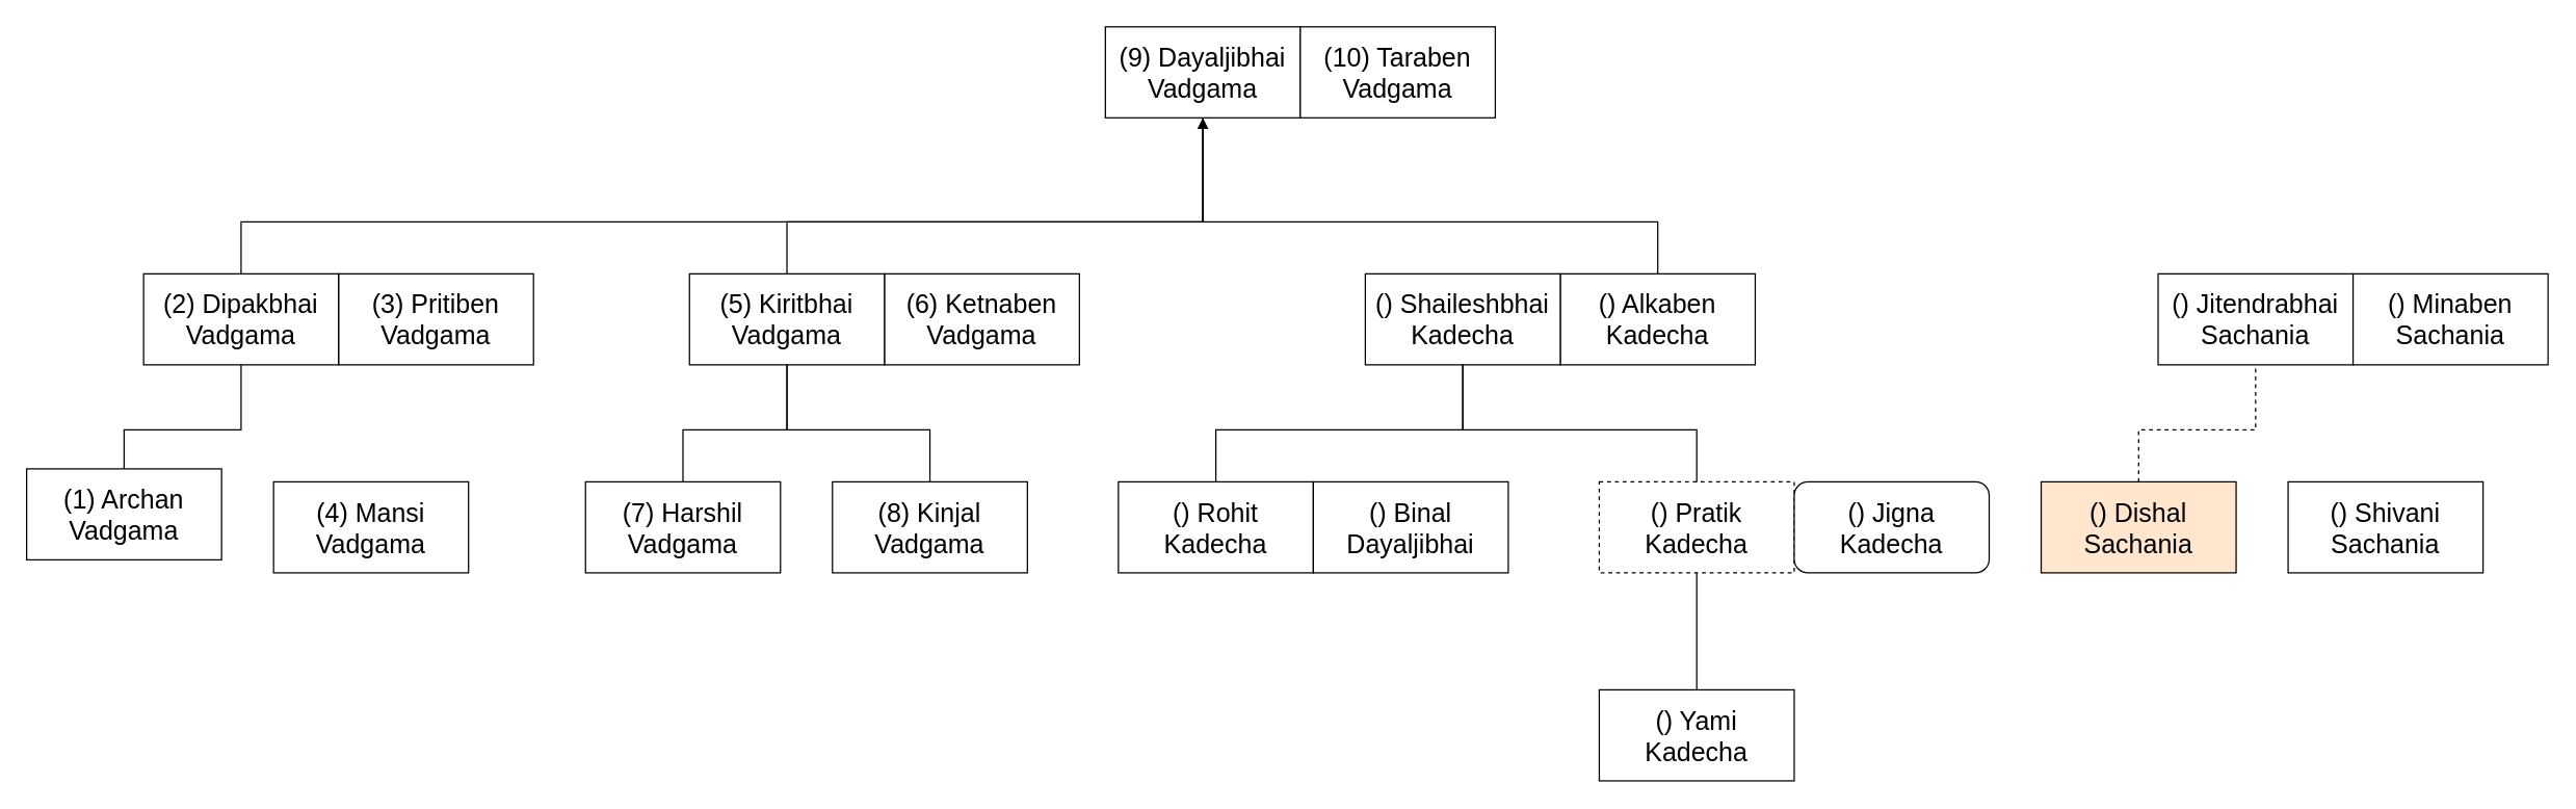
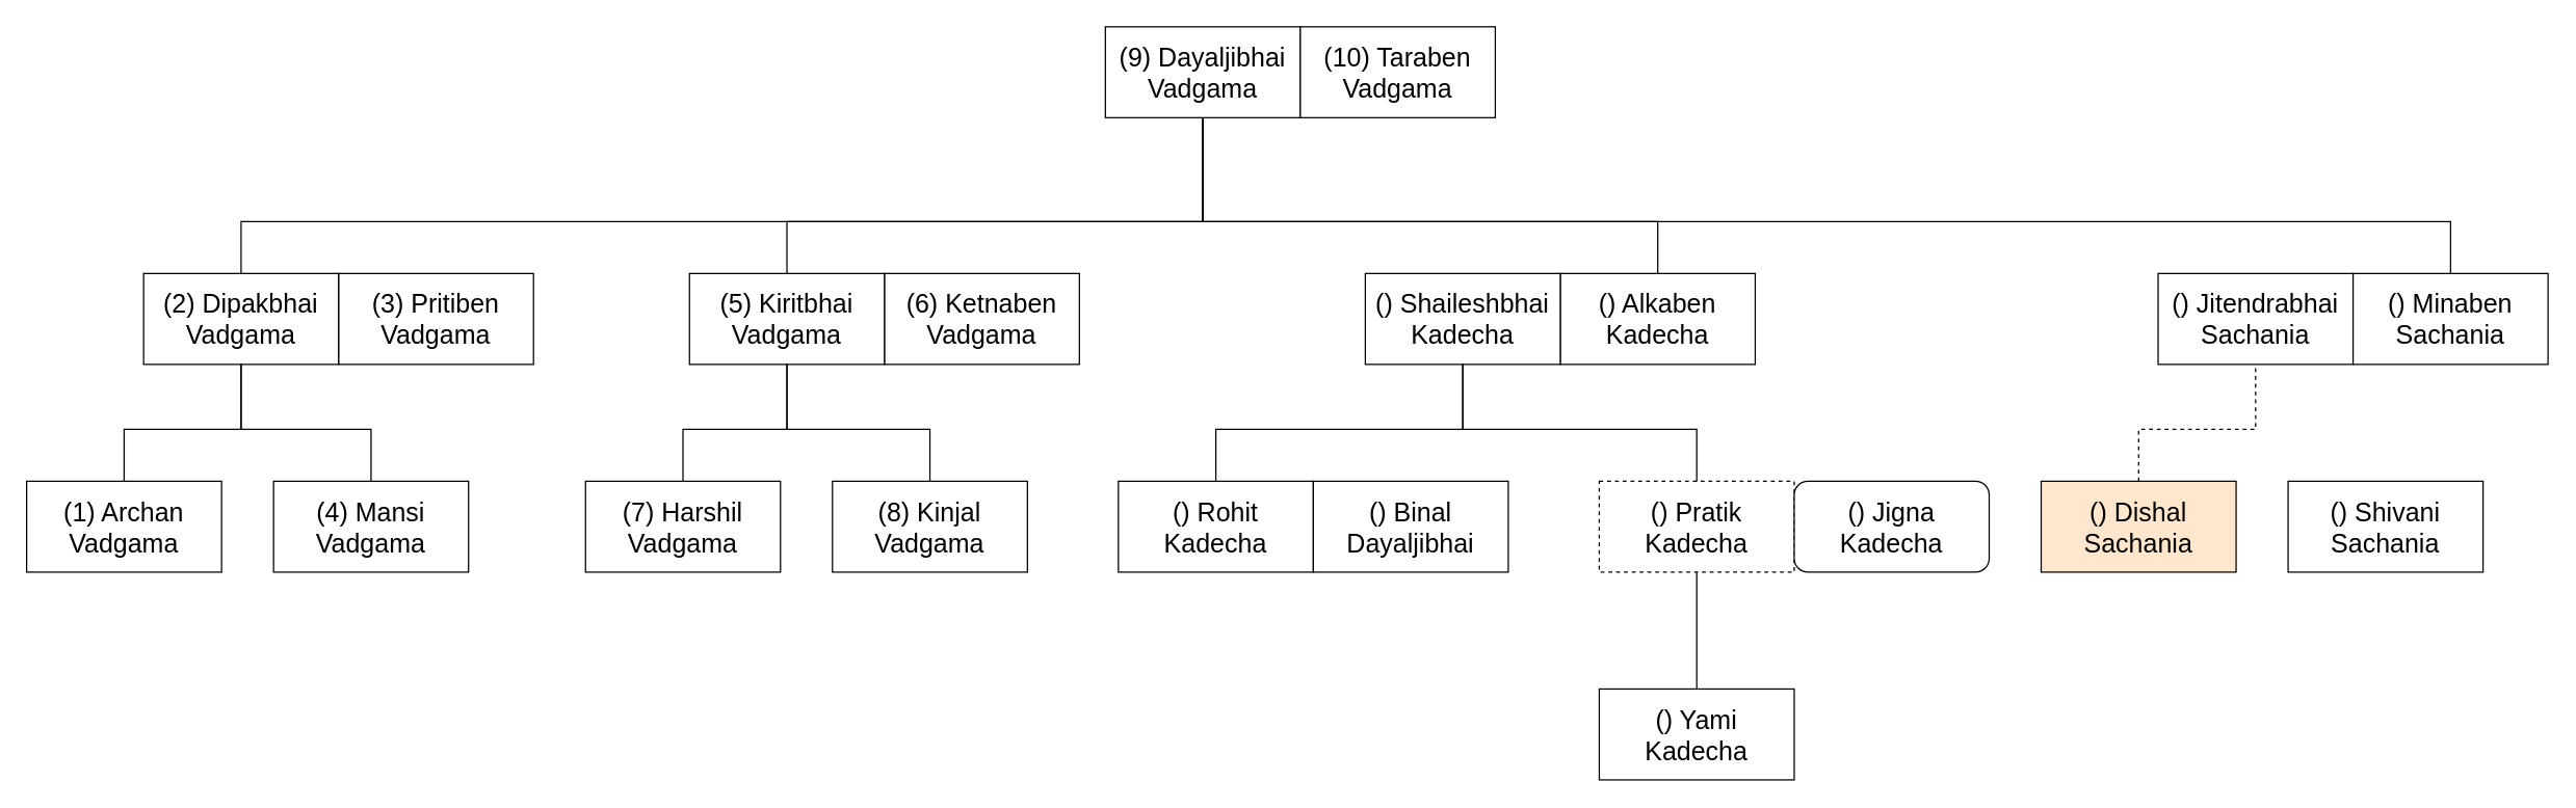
+ <mxCell id="29" value="" style="endArrow=none;html=1;rounded=0;fontSize=20;entryX=0.5;entryY=1;entryDx=0;entryDy=0;exitX=0.5;exitY=0;exitDx=0;exitDy=0;" parent="1" source="27" target="2" edge="1"><mxGeometry width="50" height="50" relative="1" as="geometry"><mxPoint x="1070" y="210" as="sourcePoint" /><mxPoint x="1810" y="90" as="targetPoint" /><Array as="points"><mxPoint x="1885" y="170" /><mxPoint x="925" y="170" /></Array></mxGeometry></mxCell>
- <mxCell id="30" value="" style="endArrow=block;html=1;rounded=0;fontSize=20;entryX=0.5;entryY=1;entryDx=0;entryDy=0;exitX=0.5;exitY=0;exitDx=0;exitDy=0;" parent="1" source="18" target="2" edge="1"><mxGeometry width="50" height="50" relative="1" as="geometry"><mxPoint x="615" y="220" as="sourcePoint" /><mxPoint x="935" y="100" as="targetPoint" /><Array as="points"><mxPoint x="1275" y="170" /><mxPoint x="925" y="170" /></Array></mxGeometry></mxCell>
+ <mxCell id="30" value="" style="endArrow=none;html=1;rounded=0;fontSize=20;entryX=0.5;entryY=1;entryDx=0;entryDy=0;exitX=0.5;exitY=0;exitDx=0;exitDy=0;" parent="1" source="18" target="2" edge="1"><mxGeometry width="50" height="50" relative="1" as="geometry"><mxPoint x="615" y="220" as="sourcePoint" /><mxPoint x="935" y="100" as="targetPoint" /><Array as="points"><mxPoint x="1275" y="170" /><mxPoint x="925" y="170" /></Array></mxGeometry></mxCell>
+ <mxCell id="15" value="" style="endArrow=none;html=1;rounded=0;fontSize=20;entryX=0.5;entryY=1;entryDx=0;entryDy=0;exitX=0.5;exitY=0;exitDx=0;exitDy=0;" parent="1" source="9" target="5" edge="1"><mxGeometry width="50" height="50" relative="1" as="geometry"><mxPoint x="285" y="370" as="sourcePoint" /><mxPoint x="180" y="280" as="targetPoint" /><Array as="points"><mxPoint x="285" y="330" /><mxPoint x="185" y="330" /></Array></mxGeometry></mxCell>
- <mxCell id="8" value="&lt;font style=&quot;font-size: 20px&quot;&gt;(1) Archan&lt;/font&gt;&lt;br style=&quot;font-size: 20px&quot;&gt;&lt;span style=&quot;font-size: 20px&quot;&gt;Vadgama&lt;/span&gt;" style="rounded=0;whiteSpace=wrap;html=1;" parent="1" vertex="1"><mxGeometry x="20" y="360" width="150" height="70" as="geometry" /></mxCell>
+ <mxCell id="8" value="&lt;font style=&quot;font-size: 20px&quot;&gt;(1) Archan&lt;/font&gt;&lt;br style=&quot;font-size: 20px&quot;&gt;&lt;span style=&quot;font-size: 20px&quot;&gt;Vadgama&lt;/span&gt;" style="rounded=0;whiteSpace=wrap;html=1;" parent="1" vertex="1"><mxGeometry x="20" y="370" width="150" height="70" as="geometry" /></mxCell>
